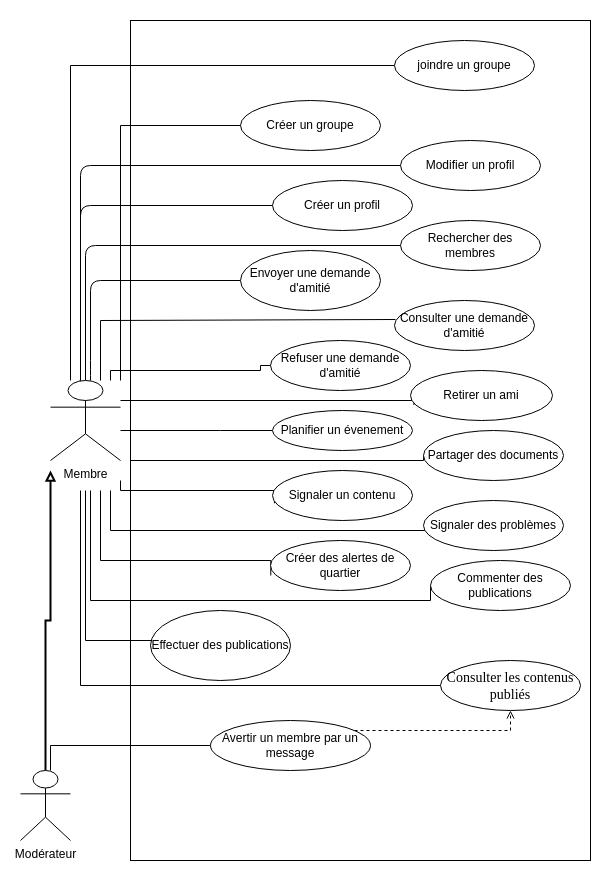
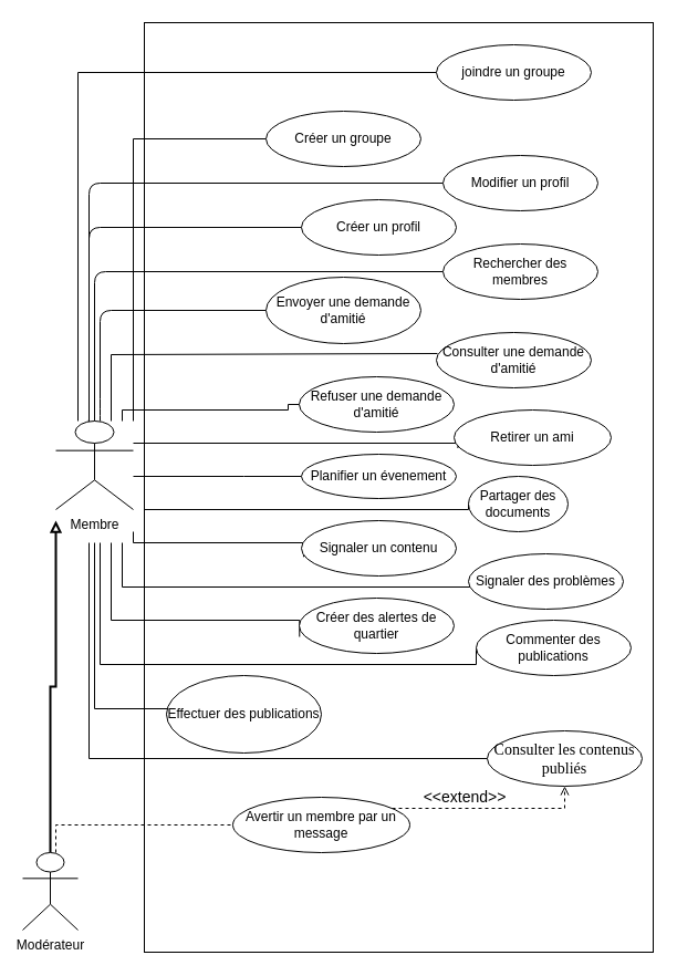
- <mxCell id="37" value="Partager des documents" style="ellipse;whiteSpace=wrap;html=1;" vertex="1" parent="1"><mxGeometry x="423" y="430" width="140" height="50" as="geometry" /></mxCell>
+ <mxCell id="37" value="Partager des documents" style="ellipse;whiteSpace=wrap;html=1;" vertex="1" parent="1"><mxGeometry x="423" y="430" width="90" height="50" as="geometry" /></mxCell>
+ <mxCell id="41" value="&amp;lt;&amp;lt;extend&amp;gt;&amp;gt;" style="text;html=1;strokeColor=none;fillColor=none;align=center;verticalAlign=middle;whiteSpace=wrap;rounded=0;fontSize=14;" vertex="1" parent="1"><mxGeometry x="390" y="710" width="60" height="20" as="geometry" /></mxCell>
- <mxCell id="22" style="edgeStyle=orthogonalEdgeStyle;rounded=0;orthogonalLoop=1;jettySize=auto;html=1;entryX=0;entryY=0.5;entryDx=0;entryDy=0;strokeWidth=1;fontSize=14;endArrow=none;endFill=0;" edge="1" parent="1" source="23" target="29"><mxGeometry relative="1" as="geometry"><Array as="points"><mxPoint x="50" y="745" /></Array></mxGeometry></mxCell>
+ <mxCell id="22" style="edgeStyle=orthogonalEdgeStyle;rounded=0;orthogonalLoop=1;jettySize=auto;html=1;entryX=0;entryY=0.5;entryDx=0;entryDy=0;strokeWidth=1;fontSize=14;endArrow=none;endFill=0;dashed=1;" edge="1" parent="1" source="23" target="29"><mxGeometry relative="1" as="geometry"><Array as="points"><mxPoint x="50" y="745" /></Array></mxGeometry></mxCell>
